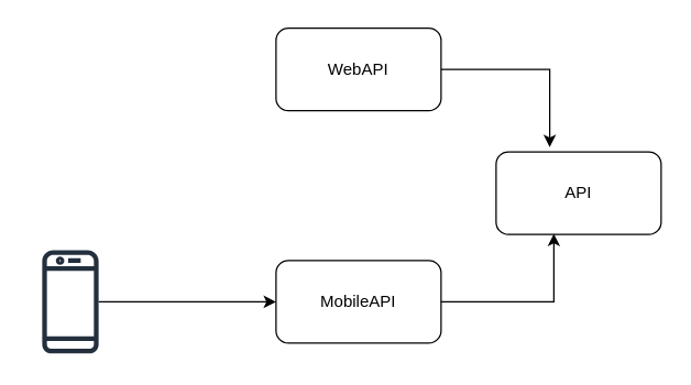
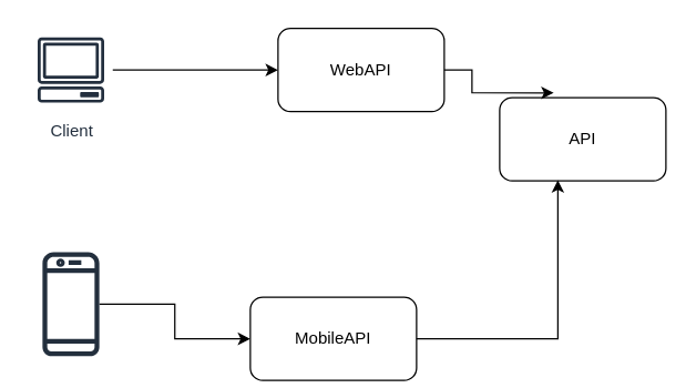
+ <mxCell id="5" value="Client" style="sketch=0;outlineConnect=0;fontColor=#232F3E;gradientColor=none;strokeColor=#232F3E;fillColor=#ffffff;dashed=0;verticalLabelPosition=bottom;verticalAlign=top;align=center;html=1;fontSize=12;fontStyle=0;aspect=fixed;shape=mxgraph.aws4.resourceIcon;resIcon=mxgraph.aws4.client;" vertex="1" parent="1"><mxGeometry x="20.5" y="20" width="60" height="60" as="geometry" /></mxCell>
+ <mxCell id="4" style="edgeStyle=orthogonalEdgeStyle;rounded=0;orthogonalLoop=1;jettySize=auto;html=1;" edge="1" parent="1" source="5" target="8"><mxGeometry relative="1" as="geometry" /></mxCell>
- <mxCell id="6" value="API" style="rounded=1;whiteSpace=wrap;html=1;" vertex="1" parent="1"><mxGeometry x="360" y="110" width="120" height="60" as="geometry" /></mxCell>
+ <mxCell id="6" value="API" style="rounded=1;whiteSpace=wrap;html=1;" vertex="1" parent="1"><mxGeometry x="360" y="70" width="120" height="60" as="geometry" /></mxCell>
- <mxCell id="7" value="MobileAPI" style="rounded=1;whiteSpace=wrap;html=1;" vertex="1" parent="1"><mxGeometry x="200" y="189" width="120" height="60" as="geometry" /></mxCell>
+ <mxCell id="7" value="MobileAPI" style="rounded=1;whiteSpace=wrap;html=1;" vertex="1" parent="1"><mxGeometry x="180" y="214" width="120" height="60" as="geometry" /></mxCell>
